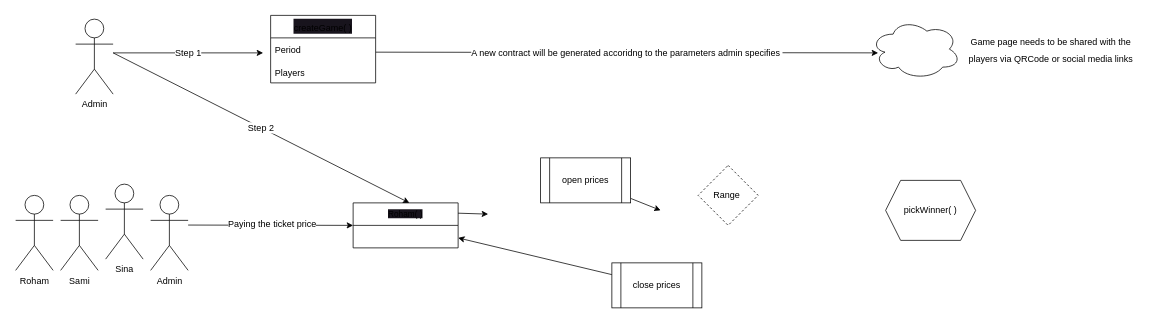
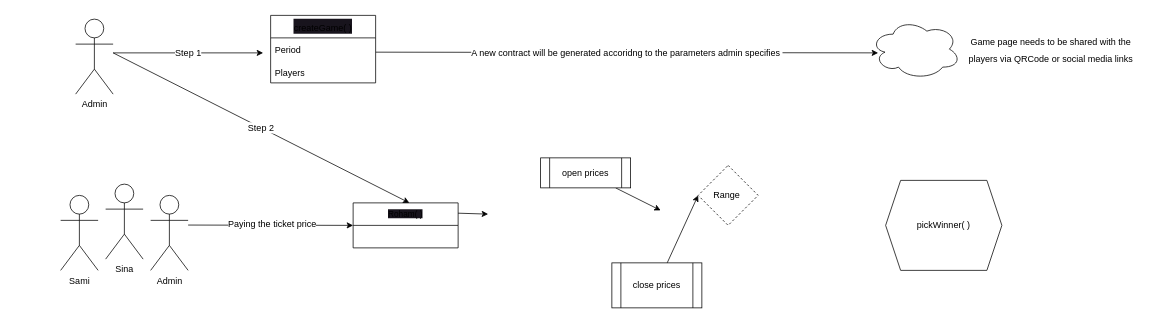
- <mxCell id="11" value="open prices" style="shape=process;whiteSpace=wrap;html=1;backgroundOutline=1;" vertex="1" parent="1"><mxGeometry x="720" y="210" width="120" height="60" as="geometry" /></mxCell>
+ <mxCell id="11" value="open prices" style="shape=process;whiteSpace=wrap;html=1;backgroundOutline=1;" vertex="1" parent="1"><mxGeometry x="720" y="210" width="120" height="40" as="geometry" /></mxCell>
- <mxCell id="15" value="pickWinner( )" style="shape=hexagon;perimeter=hexagonPerimeter2;whiteSpace=wrap;html=1;fixedSize=1;" vertex="1" parent="1"><mxGeometry x="1180" y="240" width="120" height="80" as="geometry" /></mxCell>
+ <mxCell id="15" value="pickWinner( )" style="shape=hexagon;perimeter=hexagonPerimeter2;whiteSpace=wrap;html=1;fixedSize=1;" vertex="1" parent="1"><mxGeometry x="1180" y="240" width="155" height="120" as="geometry" /></mxCell>
- <mxCell id="23" value="Roham" style="shape=umlActor;verticalLabelPosition=bottom;verticalAlign=top;html=1;outlineConnect=0;" vertex="1" parent="1"><mxGeometry x="20" y="260" width="50" height="100" as="geometry" /></mxCell>
- <mxCell id="12" style="edgeStyle=none;html=1;" edge="1" parent="1" source="13" target="24"><mxGeometry relative="1" as="geometry" /></mxCell>
+ <mxCell id="12" style="edgeStyle=none;html=1;entryX=0;entryY=0.5;entryDx=0;entryDy=0;" edge="1" parent="1" source="13" target="14"><mxGeometry relative="1" as="geometry" /></mxCell>
